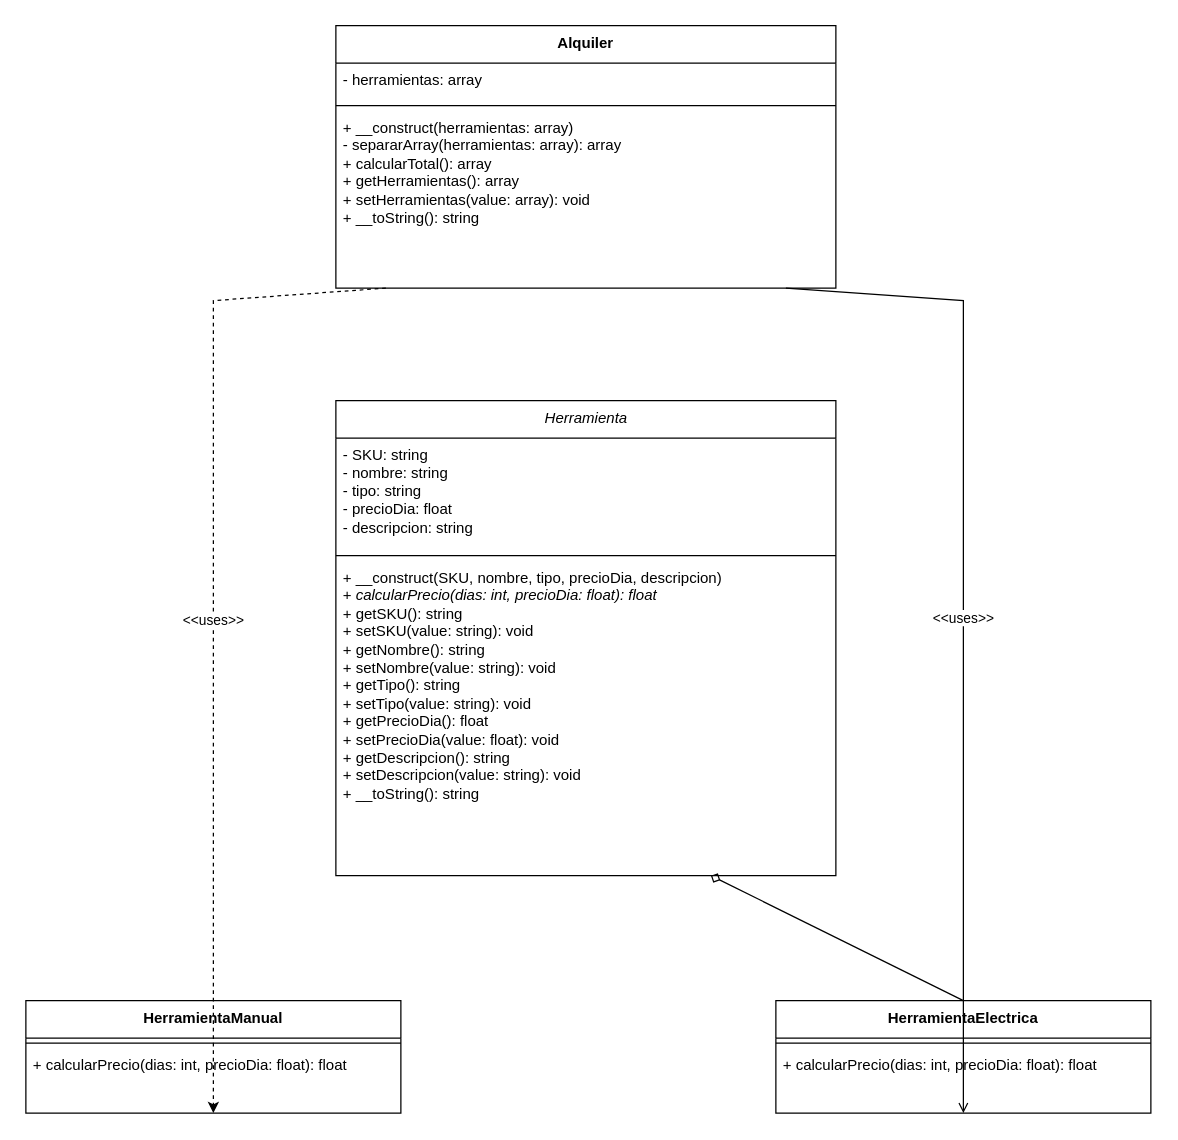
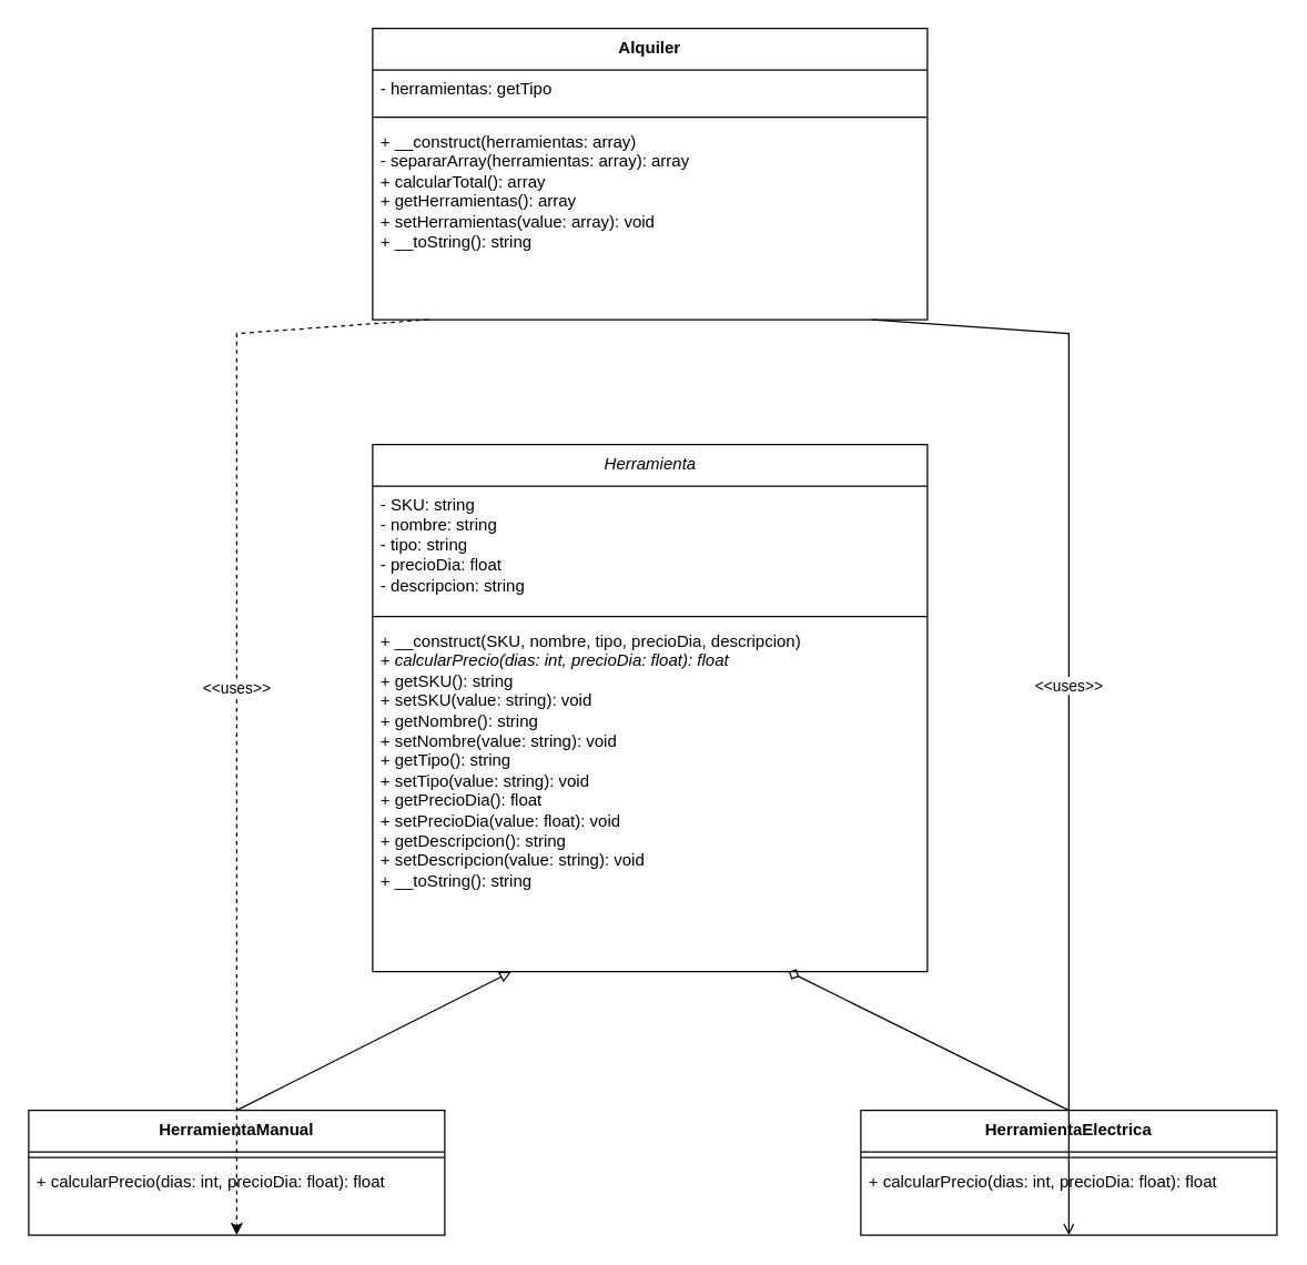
- <mxCell id="13" value="- herramientas: array" style="text;strokeColor=none;fillColor=none;align=left;verticalAlign=top;spacingLeft=4;spacingRight=4;overflow=hidden;rotatable=0;points=[[0,0.5],[1,0.5]];portConstraint=eastwest;" parent="12" vertex="1"><mxGeometry y="30" width="400" height="30" as="geometry" /></mxCell>
+ <mxCell id="13" value="- herramientas: getTipo" style="text;strokeColor=none;fillColor=none;align=left;verticalAlign=top;spacingLeft=4;spacingRight=4;overflow=hidden;rotatable=0;points=[[0,0.5],[1,0.5]];portConstraint=eastwest;" parent="12" vertex="1"><mxGeometry y="30" width="400" height="30" as="geometry" /></mxCell>
+ <mxCell id="16" style="endArrow=block;endFill=0;html=1;rounded=0;exitX=0.5;exitY=0;entryX=0.25;entryY=1;" edge="1" parent="1" source="6" target="2"><mxGeometry relative="1" as="geometry"><mxPoint x="170" y="750" as="sourcePoint" /><mxPoint x="370" y="750" as="targetPoint" /></mxGeometry></mxCell>
